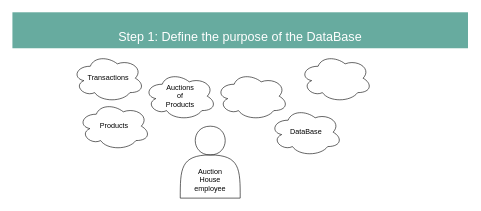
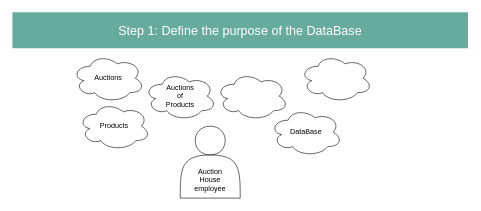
- <mxCell id="3" value="&lt;font style=&quot;font-size: 21px&quot;&gt;Step 1: Define the purpose of the DataBase&lt;/font&gt;" style="text;html=1;strokeColor=none;fillColor=none;align=center;verticalAlign=middle;whiteSpace=wrap;rounded=0;labelBackgroundColor=none;fontColor=#FFFFFF;" vertex="1" parent="1"><mxGeometry x="40" y="50" width="720" height="20" as="geometry" /></mxCell>
+ <mxCell id="3" value="&lt;font style=&quot;font-size: 21px&quot;&gt;Step 1: Define the purpose of the DataBase&lt;/font&gt;" style="text;html=1;strokeColor=none;fillColor=none;align=center;verticalAlign=middle;whiteSpace=wrap;rounded=0;labelBackgroundColor=none;fontColor=#FFFFFF;" vertex="1" parent="1"><mxGeometry x="40" y="40" width="720" height="20" as="geometry" /></mxCell>
- <mxCell id="12" value="Transactions" style="text;html=1;strokeColor=none;fillColor=none;align=center;verticalAlign=middle;whiteSpace=wrap;rounded=0;labelBackgroundColor=none;" vertex="1" parent="1"><mxGeometry x="150" y="110" width="60" height="40" as="geometry" /></mxCell>
+ <mxCell id="12" value="Auctions" style="text;html=1;strokeColor=none;fillColor=none;align=center;verticalAlign=middle;whiteSpace=wrap;rounded=0;labelBackgroundColor=none;" vertex="1" parent="1"><mxGeometry x="150" y="110" width="60" height="40" as="geometry" /></mxCell>
